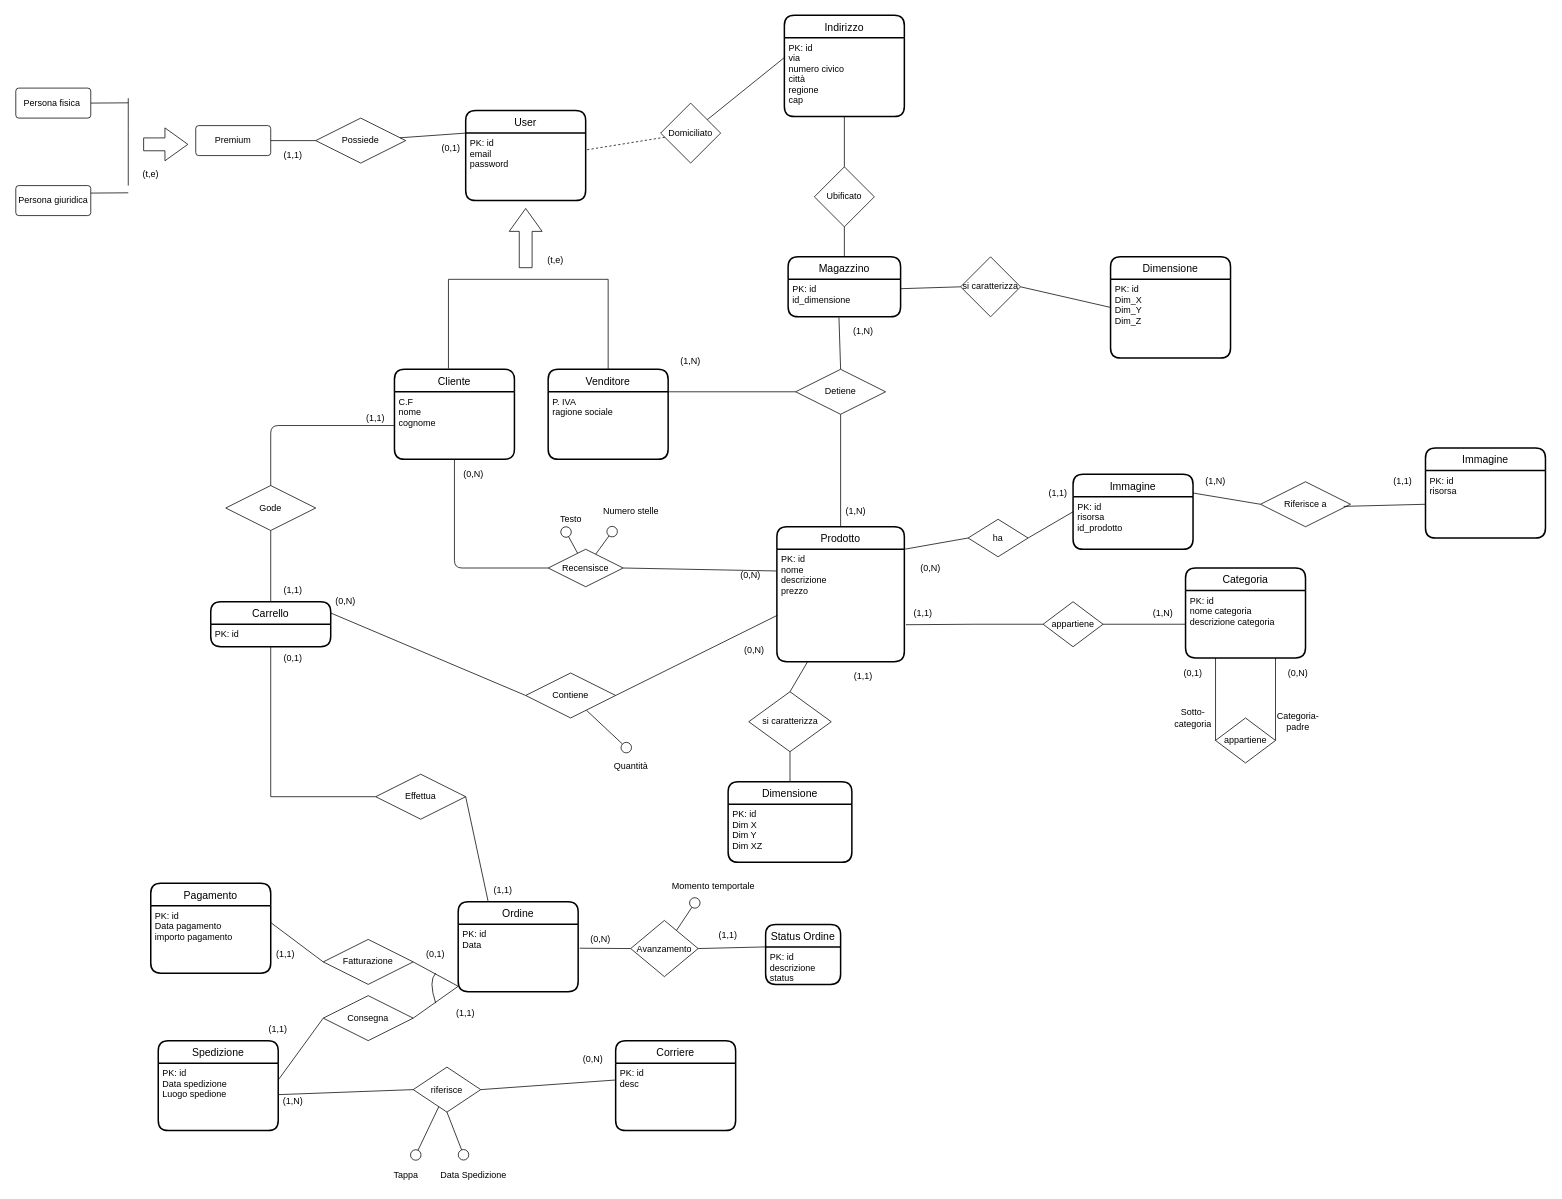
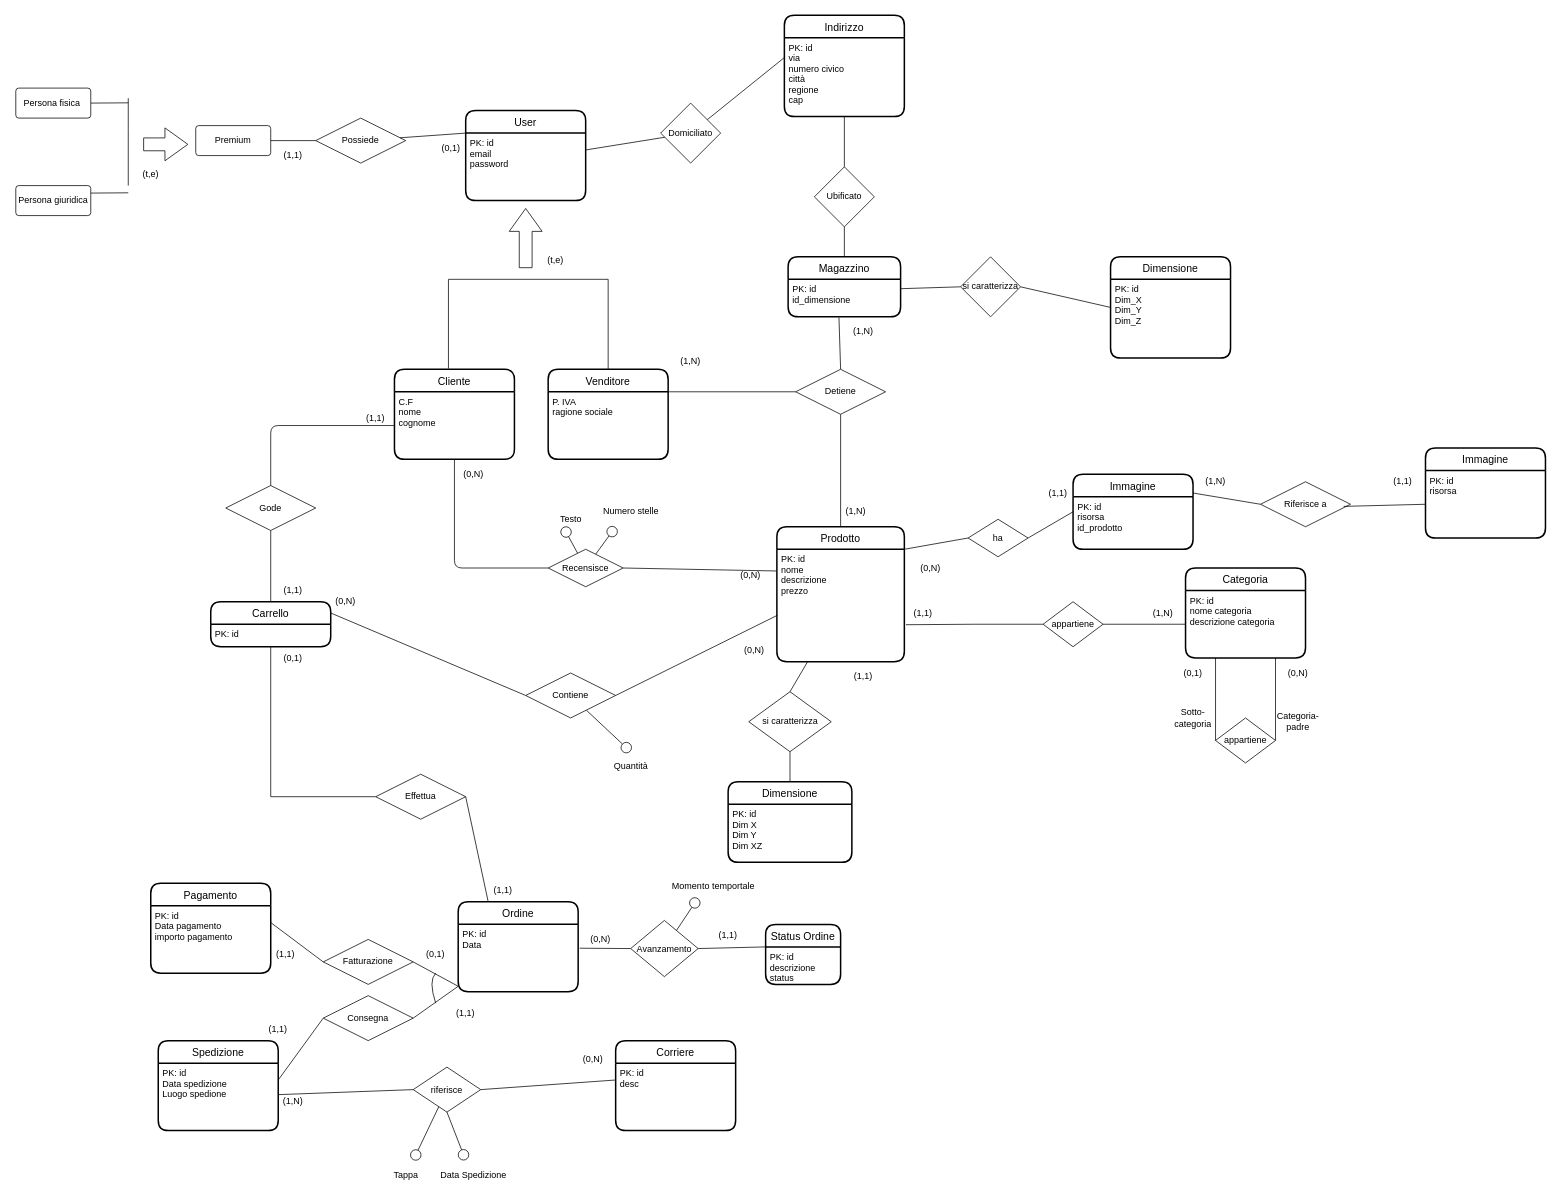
- <mxCell id="139" style="edgeStyle=none;html=1;entryX=1;entryY=0.25;entryDx=0;entryDy=0;endArrow=none;endFill=0;dashed=1;" parent="1" source="141" target="3" edge="1"><mxGeometry relative="1" as="geometry" /></mxCell>
+ <mxCell id="139" style="edgeStyle=none;html=1;entryX=1;entryY=0.25;entryDx=0;entryDy=0;endArrow=none;endFill=0;" parent="1" source="141" target="3" edge="1"><mxGeometry relative="1" as="geometry" /></mxCell>
